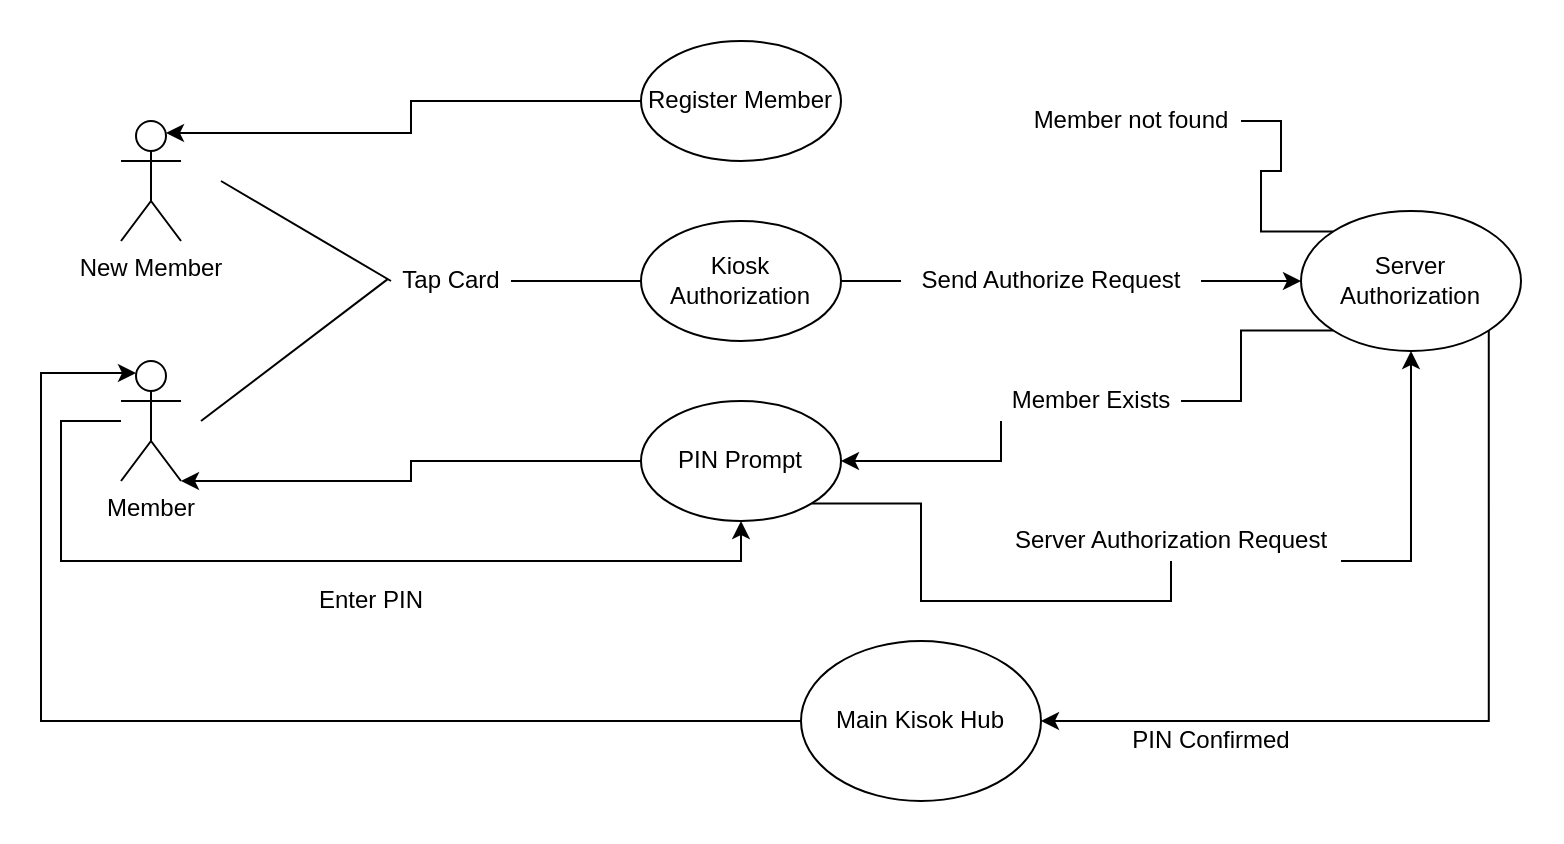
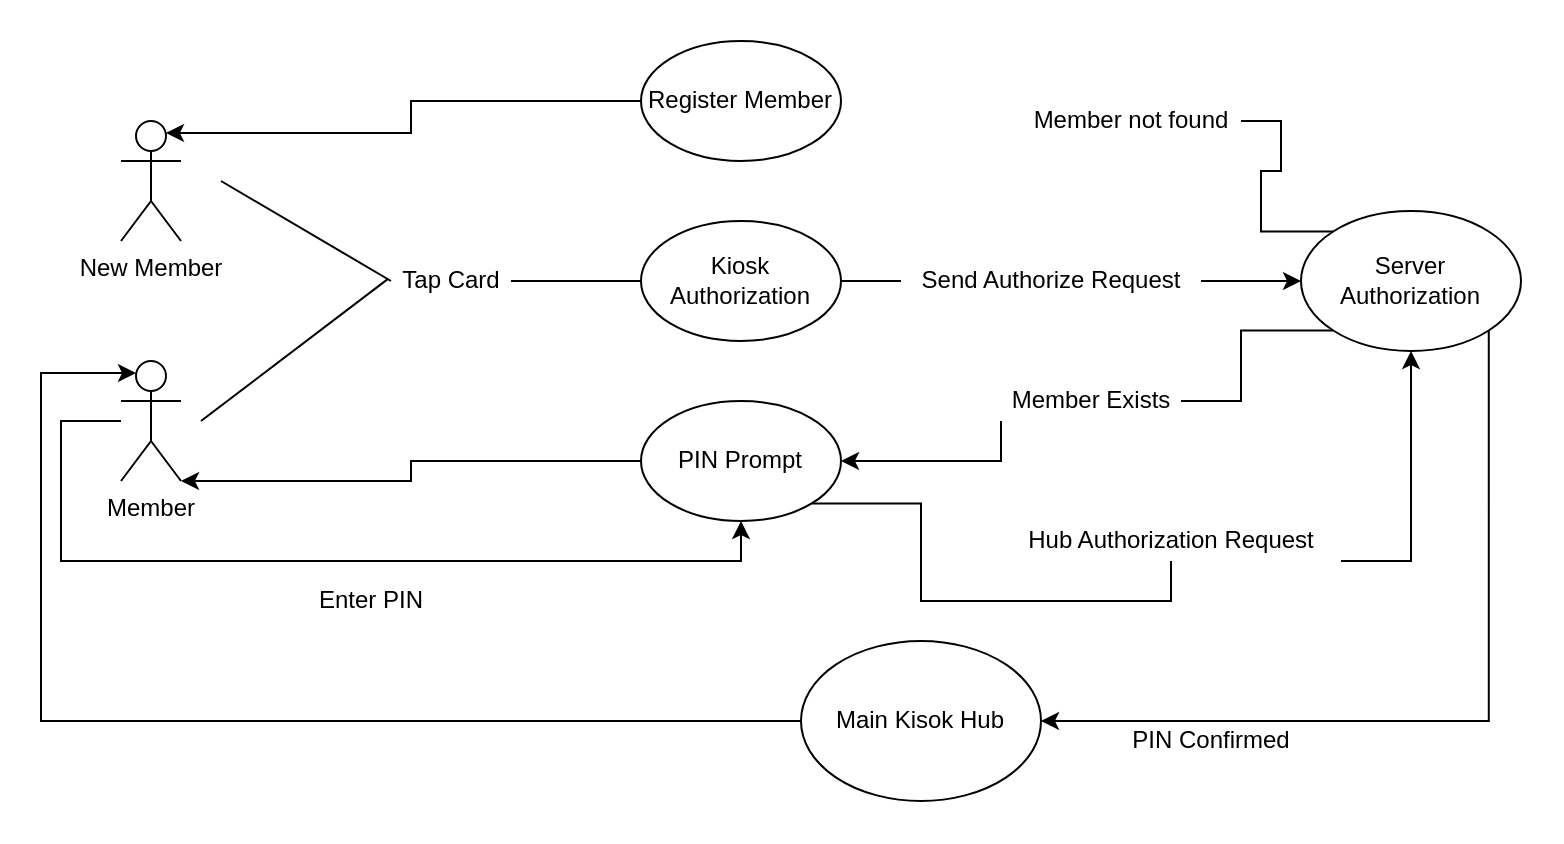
- <mxCell id="26" value="Server Authorization Request" style="text;html=1;align=center;verticalAlign=middle;resizable=0;points=[];autosize=1;strokeColor=none;fillColor=none;" vertex="1" parent="1"><mxGeometry x="500" y="260" width="170" height="20" as="geometry" /></mxCell>
+ <mxCell id="26" value="Hub Authorization Request" style="text;html=1;align=center;verticalAlign=middle;resizable=0;points=[];autosize=1;strokeColor=none;fillColor=none;" vertex="1" parent="1"><mxGeometry x="500" y="260" width="170" height="20" as="geometry" /></mxCell>
